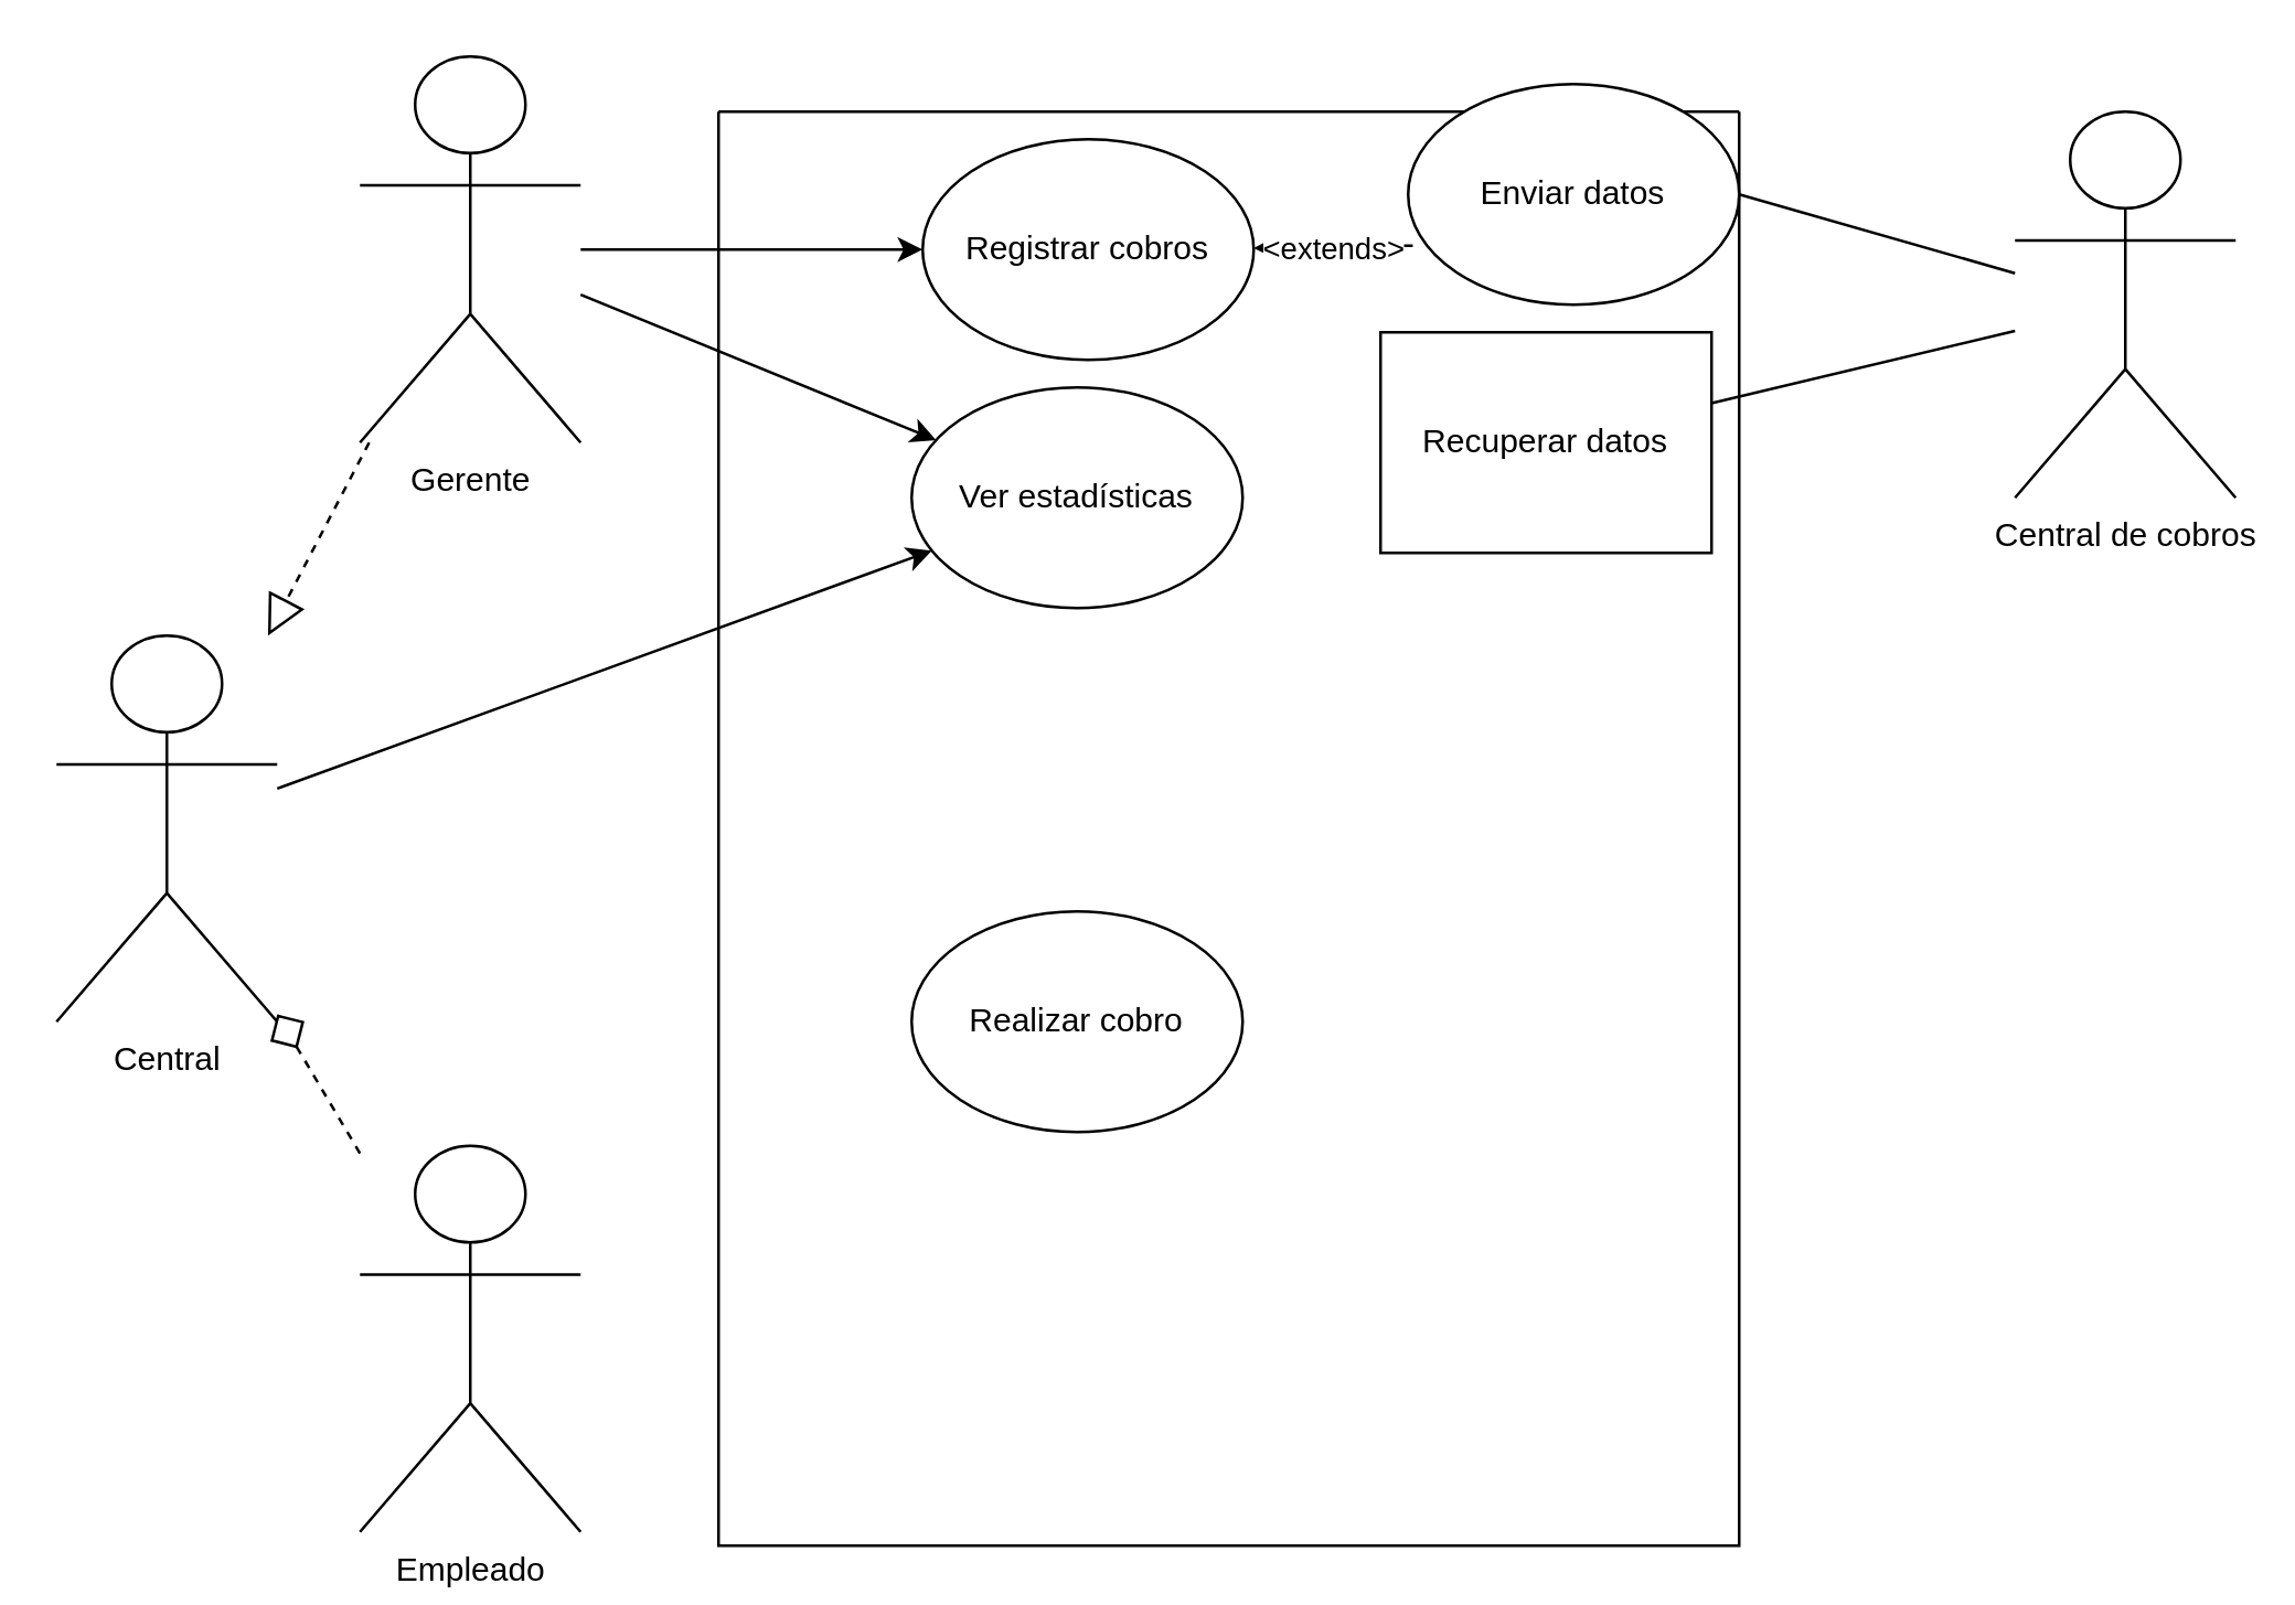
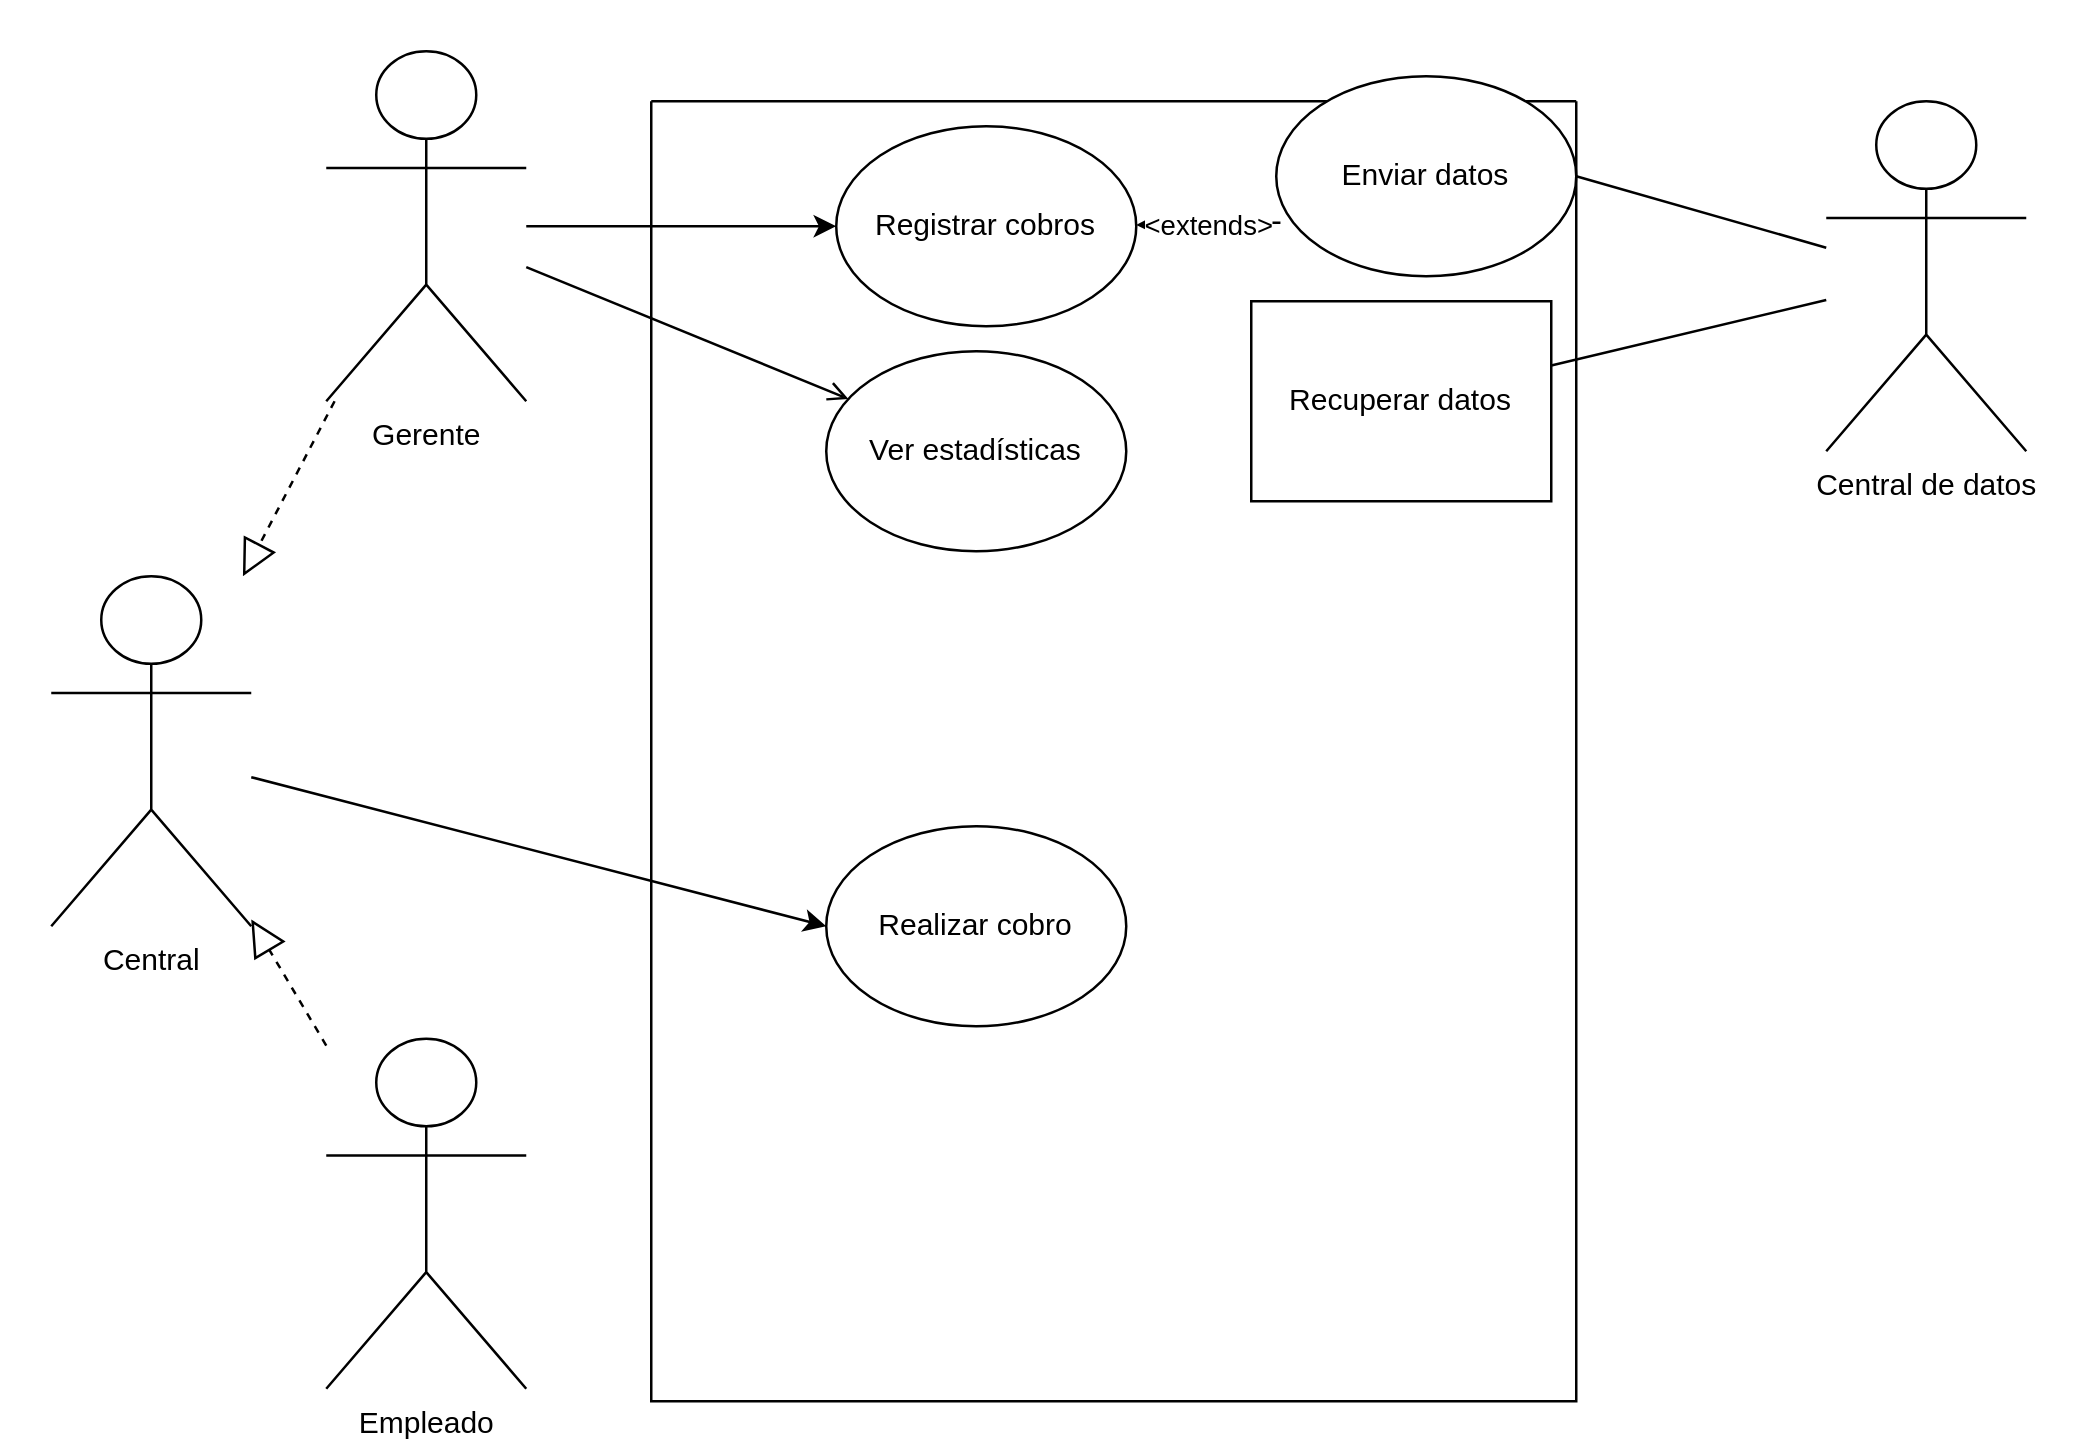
- <mxCell id="17" value="" style="endArrow=classic;html=1;rounded=0;" edge="1" parent="1" source="12" target="5"><mxGeometry width="50" height="50" relative="1" as="geometry"><mxPoint x="220" y="114.754" as="sourcePoint" /><mxPoint x="371.5" y="170.635" as="targetPoint" /></mxGeometry></mxCell>
+ <mxCell id="17" value="" style="endArrow=open;html=1;rounded=0;" edge="1" parent="1" source="12" target="5"><mxGeometry width="50" height="50" relative="1" as="geometry"><mxPoint x="220" y="114.754" as="sourcePoint" /><mxPoint x="371.5" y="170.635" as="targetPoint" /></mxGeometry></mxCell>
- <mxCell id="18" value="Central de cobros" style="shape=umlActor;verticalLabelPosition=bottom;verticalAlign=top;html=1;outlineConnect=0;" vertex="1" parent="1"><mxGeometry x="730" y="40" width="80" height="140" as="geometry" /></mxCell>
+ <mxCell id="18" value="Central de datos" style="shape=umlActor;verticalLabelPosition=bottom;verticalAlign=top;html=1;outlineConnect=0;" vertex="1" parent="1"><mxGeometry x="730" y="40" width="80" height="140" as="geometry" /></mxCell>
- <mxCell id="15" value="" style="endArrow=classic;html=1;rounded=0;" edge="1" parent="1" source="11" target="5"><mxGeometry width="50" height="50" relative="1" as="geometry"><mxPoint x="450" y="390" as="sourcePoint" /><mxPoint x="500" y="340" as="targetPoint" /></mxGeometry></mxCell>
+ <mxCell id="15" value="" style="endArrow=classic;html=1;rounded=0;entryX=0;entryY=0.5;entryDx=0;entryDy=0;" edge="1" parent="1" source="11" target="3"><mxGeometry width="50" height="50" relative="1" as="geometry"><mxPoint x="450" y="390" as="sourcePoint" /><mxPoint x="500" y="340" as="targetPoint" /></mxGeometry></mxCell>
- <mxCell id="13" value="" style="endArrow=diamond;dashed=1;endFill=0;endSize=12;html=1;rounded=0;" edge="1" parent="1" source="10" target="11"><mxGeometry width="160" relative="1" as="geometry"><mxPoint x="390" y="360" as="sourcePoint" /><mxPoint x="550" y="360" as="targetPoint" /></mxGeometry></mxCell>
+ <mxCell id="13" value="" style="endArrow=block;dashed=1;endFill=0;endSize=12;html=1;rounded=0;" edge="1" parent="1" source="10" target="11"><mxGeometry width="160" relative="1" as="geometry"><mxPoint x="390" y="360" as="sourcePoint" /><mxPoint x="550" y="360" as="targetPoint" /></mxGeometry></mxCell>
